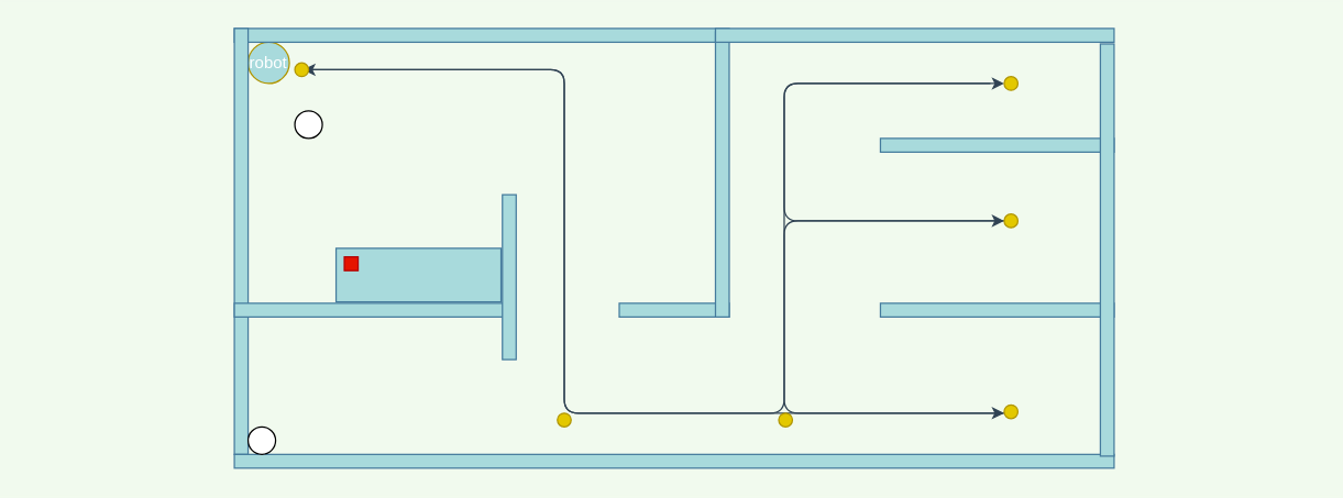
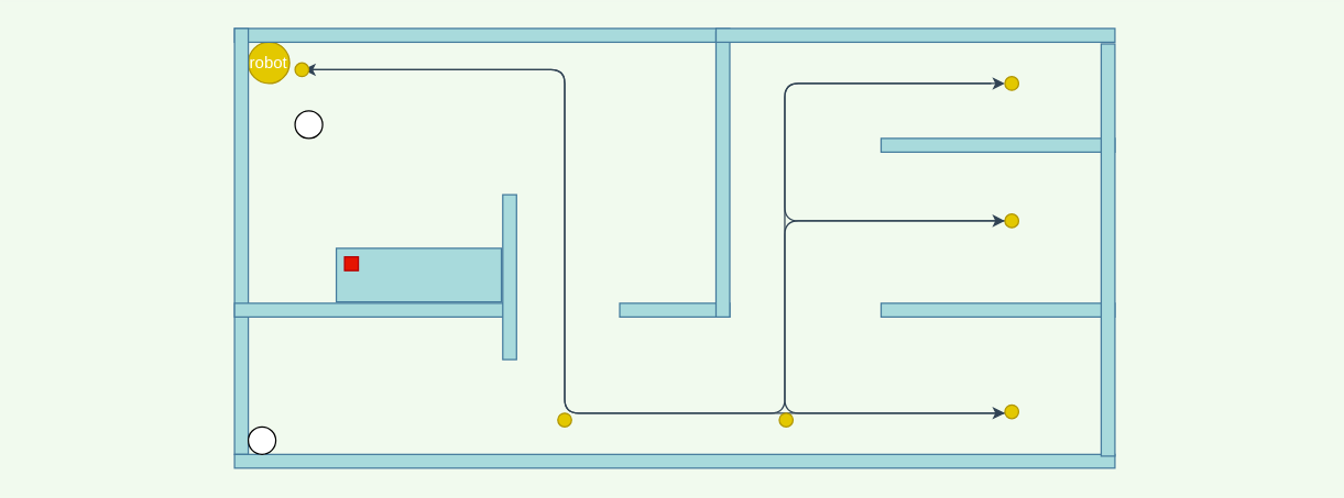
- <mxCell id="2" value="robot" style="ellipse;whiteSpace=wrap;html=1;aspect=fixed;fillColor=#a8dadc;strokeColor=#B09500;fontColor=#ffffff;" parent="1" vertex="1"><mxGeometry x="180" y="30" width="30" height="30" as="geometry" /></mxCell>
+ <mxCell id="2" value="robot" style="ellipse;whiteSpace=wrap;html=1;aspect=fixed;fillColor=#e3c800;strokeColor=#B09500;fontColor=#ffffff;" parent="1" vertex="1"><mxGeometry x="180" y="30" width="30" height="30" as="geometry" /></mxCell>
